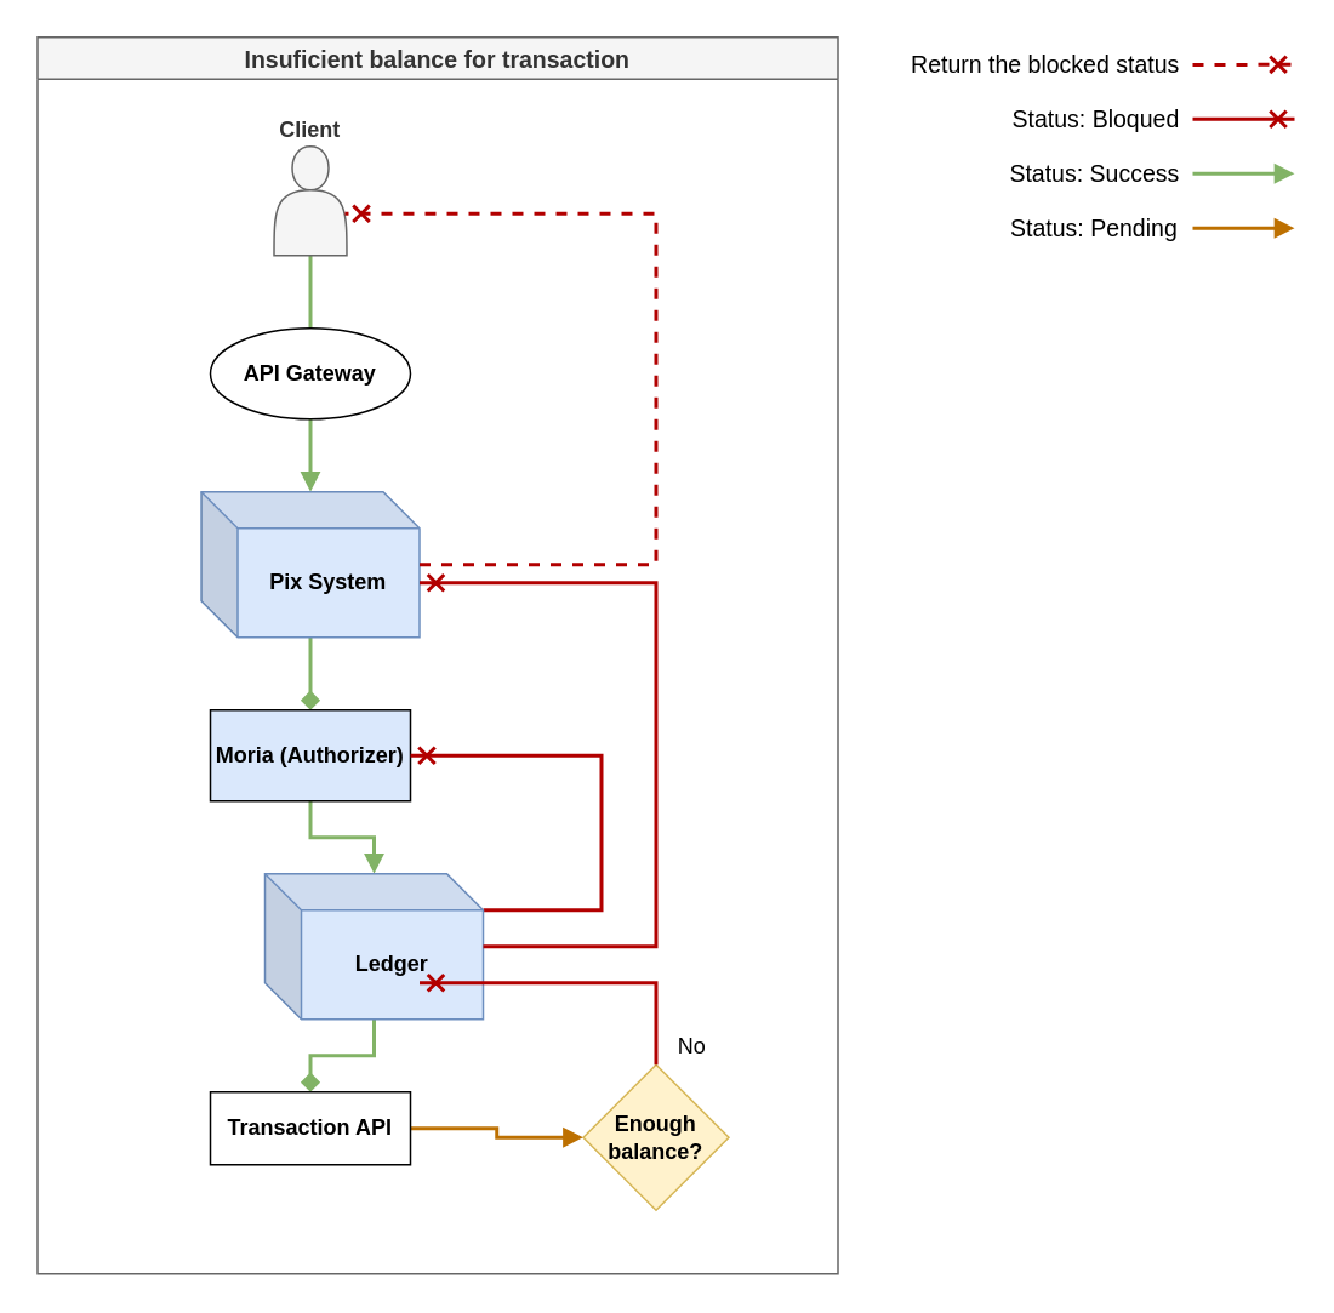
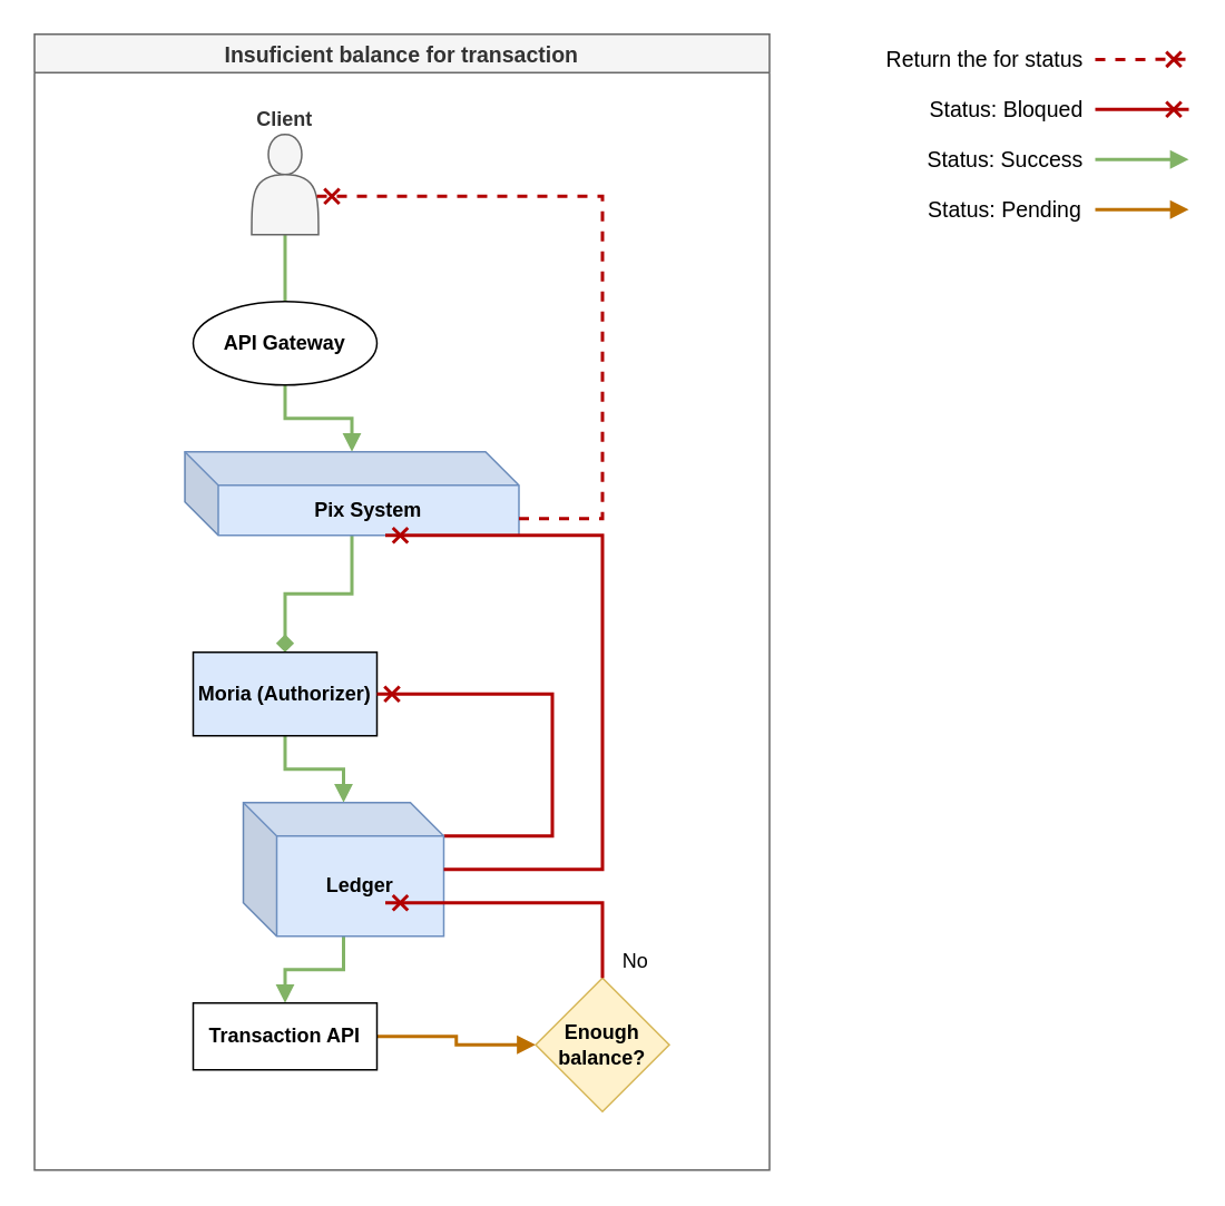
- <mxCell id="3" value="Return the blocked status" style="text;html=1;align=right;verticalAlign=middle;whiteSpace=wrap;rounded=0;fontSize=13;fontStyle=0" vertex="1" parent="1"><mxGeometry x="500" y="20" width="150" height="30" as="geometry" /></mxCell>
+ <mxCell id="3" value="Return the for status" style="text;html=1;align=right;verticalAlign=middle;whiteSpace=wrap;rounded=0;fontSize=13;fontStyle=0" vertex="1" parent="1"><mxGeometry x="500" y="20" width="150" height="30" as="geometry" /></mxCell>
- <mxCell id="16" value="Pix System" style="shape=cube;whiteSpace=wrap;html=1;boundedLbl=1;backgroundOutline=1;darkOpacity=0.05;darkOpacity2=0.1;fillColor=#dae8fc;strokeColor=#6c8ebf;fontStyle=1" vertex="1" parent="10"><mxGeometry x="90" y="250" width="120" height="80" as="geometry" /></mxCell>
+ <mxCell id="16" value="Pix System" style="shape=cube;whiteSpace=wrap;html=1;boundedLbl=1;backgroundOutline=1;darkOpacity=0.05;darkOpacity2=0.1;fillColor=#dae8fc;strokeColor=#6c8ebf;fontStyle=1" vertex="1" parent="10"><mxGeometry x="90" y="250" width="200" height="50" as="geometry" /></mxCell>
- <mxCell id="19" value="" style="edgeStyle=orthogonalEdgeStyle;rounded=0;orthogonalLoop=1;jettySize=auto;html=1;strokeWidth=2;endArrow=diamond;endFill=1;fillColor=#d5e8d4;strokeColor=#82b366;" edge="1" parent="10" source="21" target="23"><mxGeometry relative="1" as="geometry" /></mxCell>
+ <mxCell id="19" value="" style="edgeStyle=orthogonalEdgeStyle;rounded=0;orthogonalLoop=1;jettySize=auto;html=1;strokeWidth=2;endArrow=block;endFill=1;fillColor=#d5e8d4;strokeColor=#82b366;" edge="1" parent="10" source="21" target="23"><mxGeometry relative="1" as="geometry" /></mxCell>
